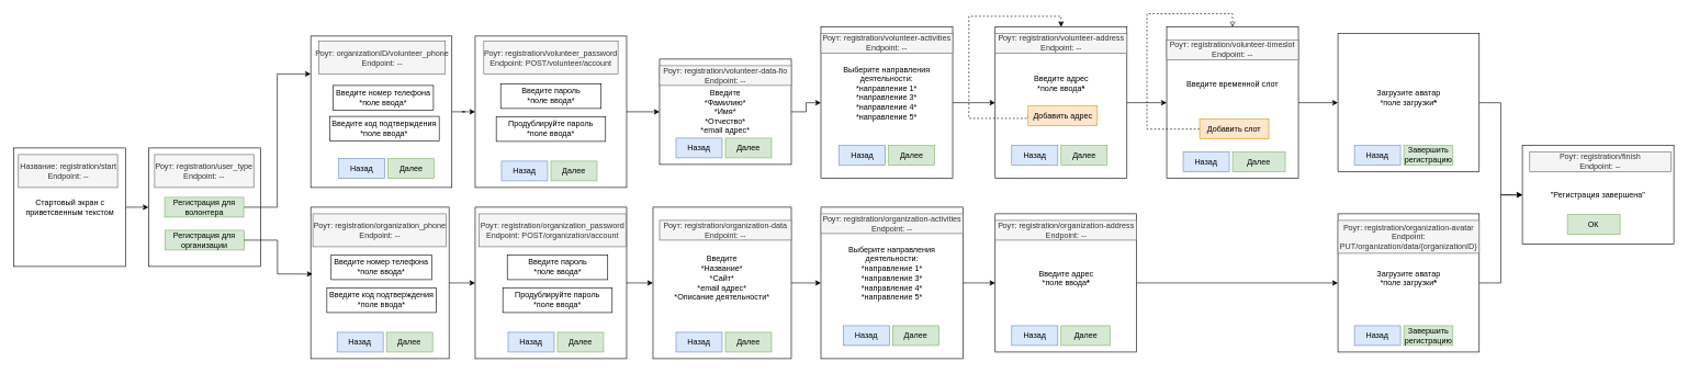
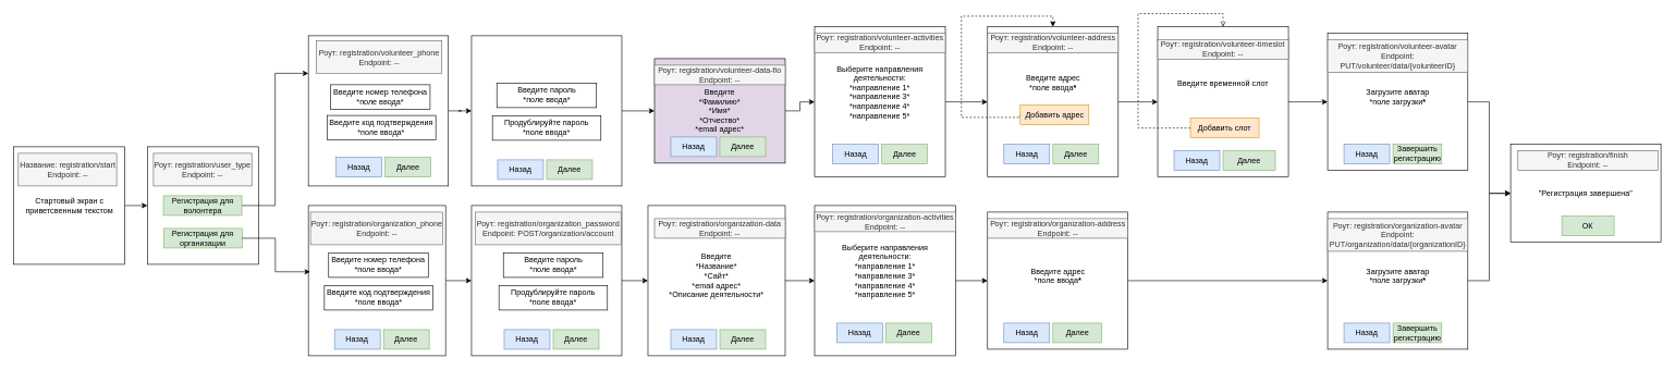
+ <mxCell id="89" value="Роут:&amp;nbsp;registration/volunteer-avatar&lt;div&gt;Endpoint: PUT&lt;span style=&quot;background-color: initial;&quot;&gt;/volunteer/data/{volunteerID}&lt;/span&gt;&lt;/div&gt;" style="rounded=0;whiteSpace=wrap;html=1;fillColor=#f5f5f5;fontColor=#333333;strokeColor=#666666;" parent="1" vertex="1"><mxGeometry x="2031" y="60.25" width="214.5" height="50" as="geometry" /></mxCell>
- <mxCell id="76" value="Роут:&amp;nbsp;registration/volunteer_password&lt;br&gt;Endpoint: POST/volunteer/account" style="rounded=0;whiteSpace=wrap;html=1;fillColor=#f5f5f5;fontColor=#333333;strokeColor=#666666;" parent="1" vertex="1"><mxGeometry x="734.06" y="61.5" width="203.88" height="50" as="geometry" /></mxCell>
- <mxCell id="28" value="Роут:&amp;nbsp;organizationID/volunteer_phone&lt;br&gt;Endpoint: --" style="rounded=0;whiteSpace=wrap;html=1;fillColor=#f5f5f5;fontColor=#333333;strokeColor=#666666;" parent="1" vertex="1"><mxGeometry x="483.61" y="61.5" width="192" height="50" as="geometry" /></mxCell>
+ <mxCell id="28" value="Роут:&amp;nbsp;registration/volunteer_phone&lt;br&gt;Endpoint: --" style="rounded=0;whiteSpace=wrap;html=1;fillColor=#f5f5f5;fontColor=#333333;strokeColor=#666666;" parent="1" vertex="1"><mxGeometry x="483.61" y="61.5" width="192" height="50" as="geometry" /></mxCell>
- <mxCell id="12" value="Введите&lt;div&gt;*Фамилию*&lt;br&gt;*Имя*&lt;br&gt;*Отчество*&lt;/div&gt;&lt;div&gt;*email адрес*&lt;/div&gt;" style="rounded=0;whiteSpace=wrap;html=1;" parent="1" vertex="1"><mxGeometry x="1001" y="89" width="200" height="160" as="geometry" /></mxCell>
+ <mxCell id="12" value="Введите&lt;div&gt;*Фамилию*&lt;br&gt;*Имя*&lt;br&gt;*Отчество*&lt;/div&gt;&lt;div&gt;*email адрес*&lt;/div&gt;" style="rounded=0;whiteSpace=wrap;html=1;fillColor=#e1d5e7;" parent="1" vertex="1"><mxGeometry x="1001" y="89" width="200" height="160" as="geometry" /></mxCell>
- <mxCell id="64" value="ОК" style="rounded=0;whiteSpace=wrap;html=1;fillColor=#d5e8d4;strokeColor=#82b366;" parent="1" vertex="1"><mxGeometry x="2379.38" y="325.25" width="80" height="30" as="geometry" /></mxCell>
+ <mxCell id="64" value="ОК" style="rounded=0;whiteSpace=wrap;html=1;fillColor=#d5e8d4;strokeColor=#82b366;" parent="1" vertex="1"><mxGeometry x="2389.38" y="330.25" width="80" height="30" as="geometry" /></mxCell>
